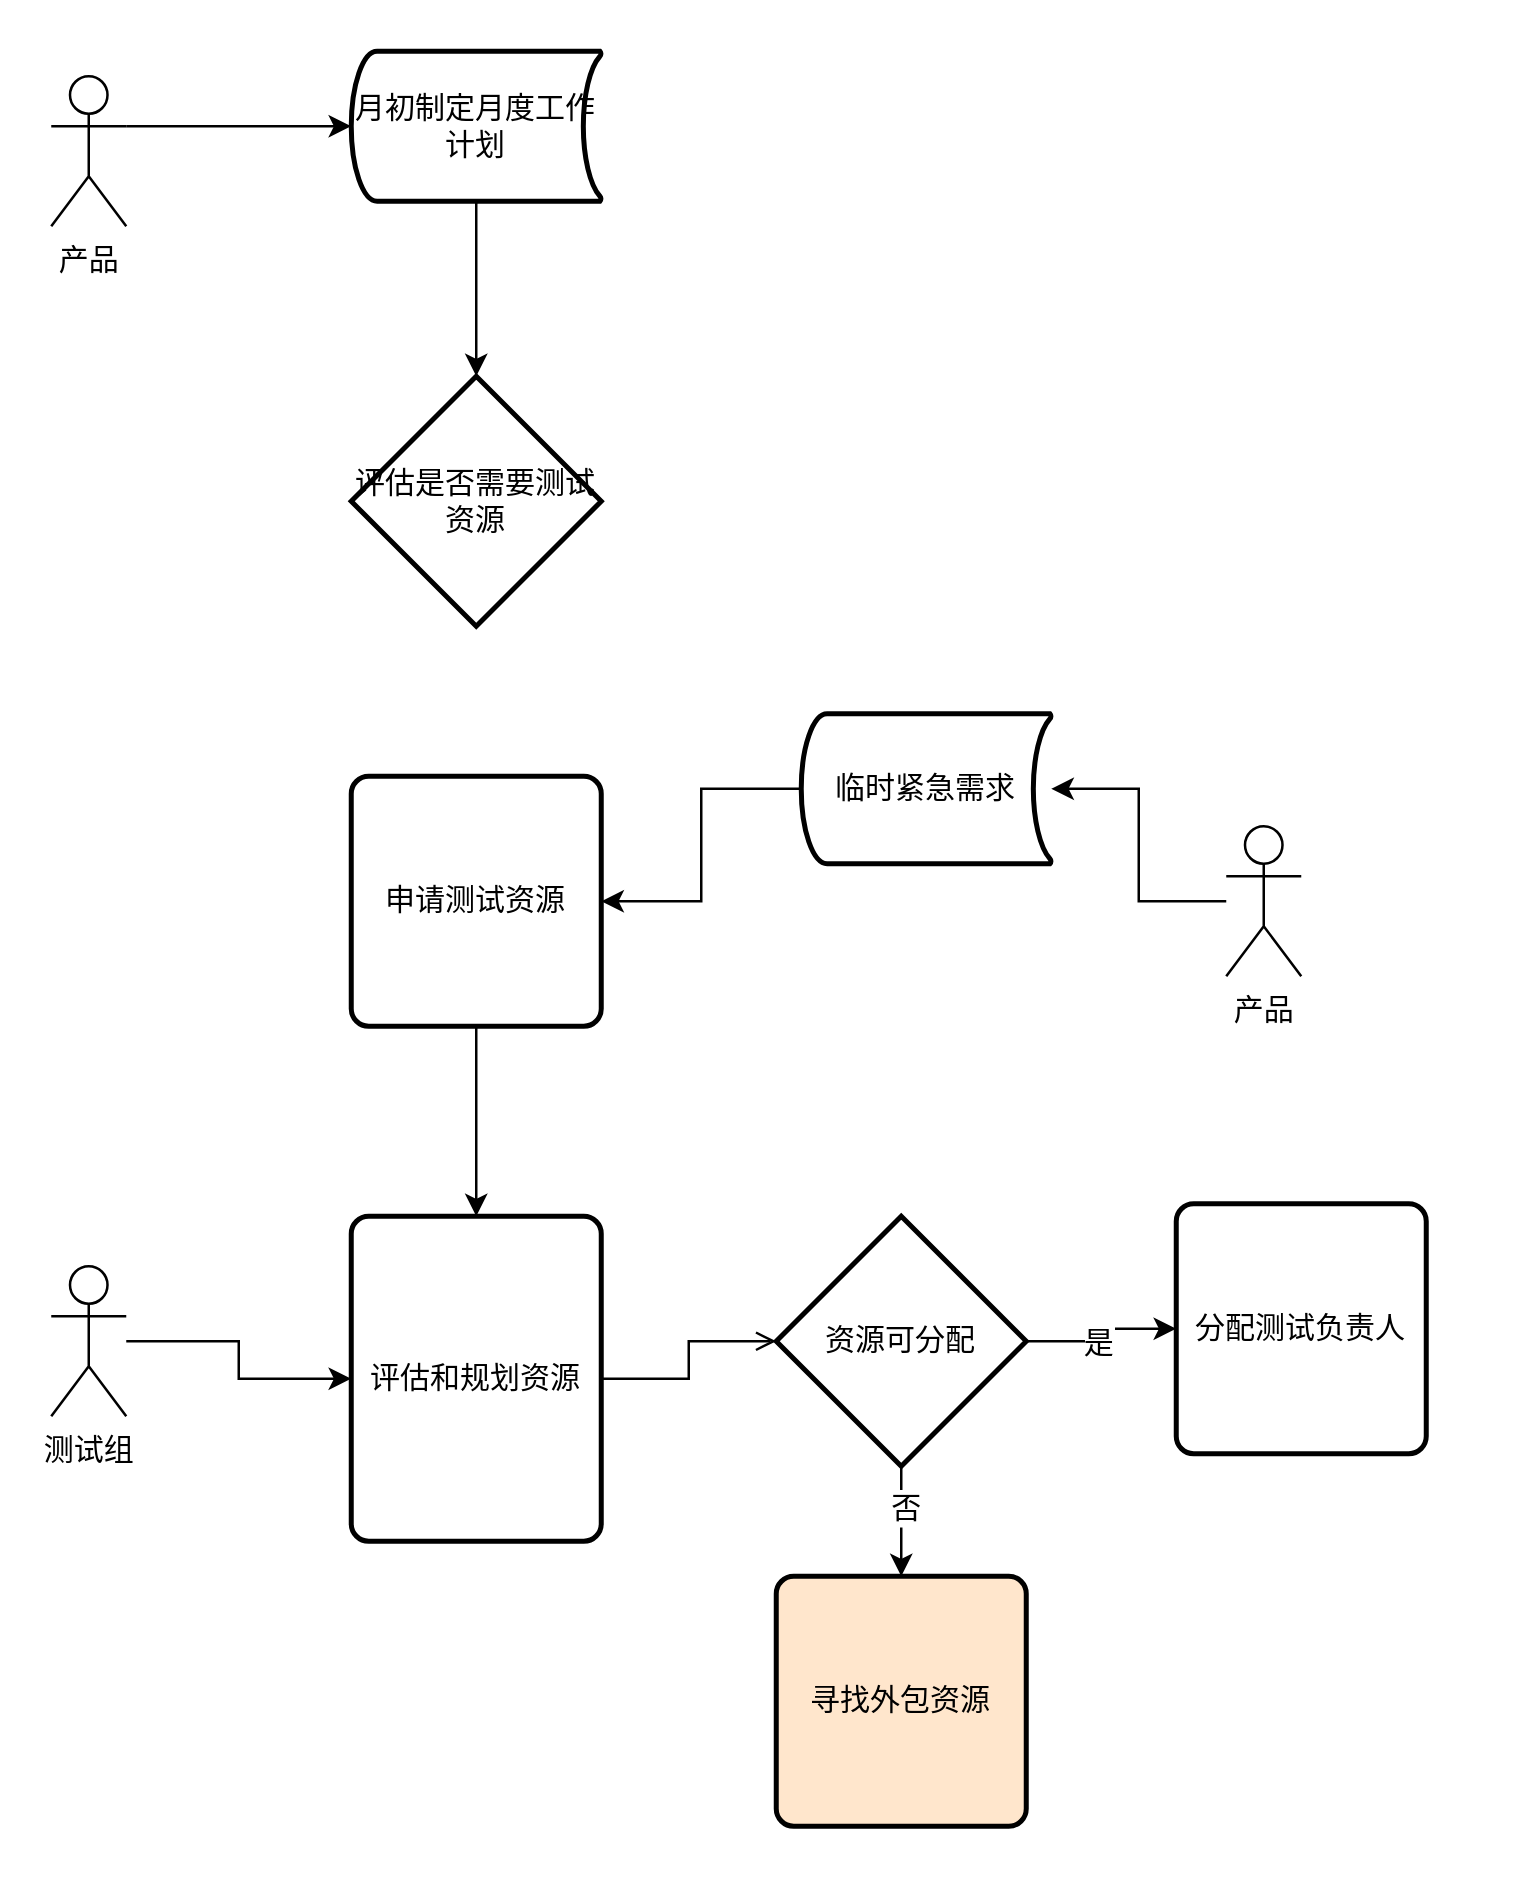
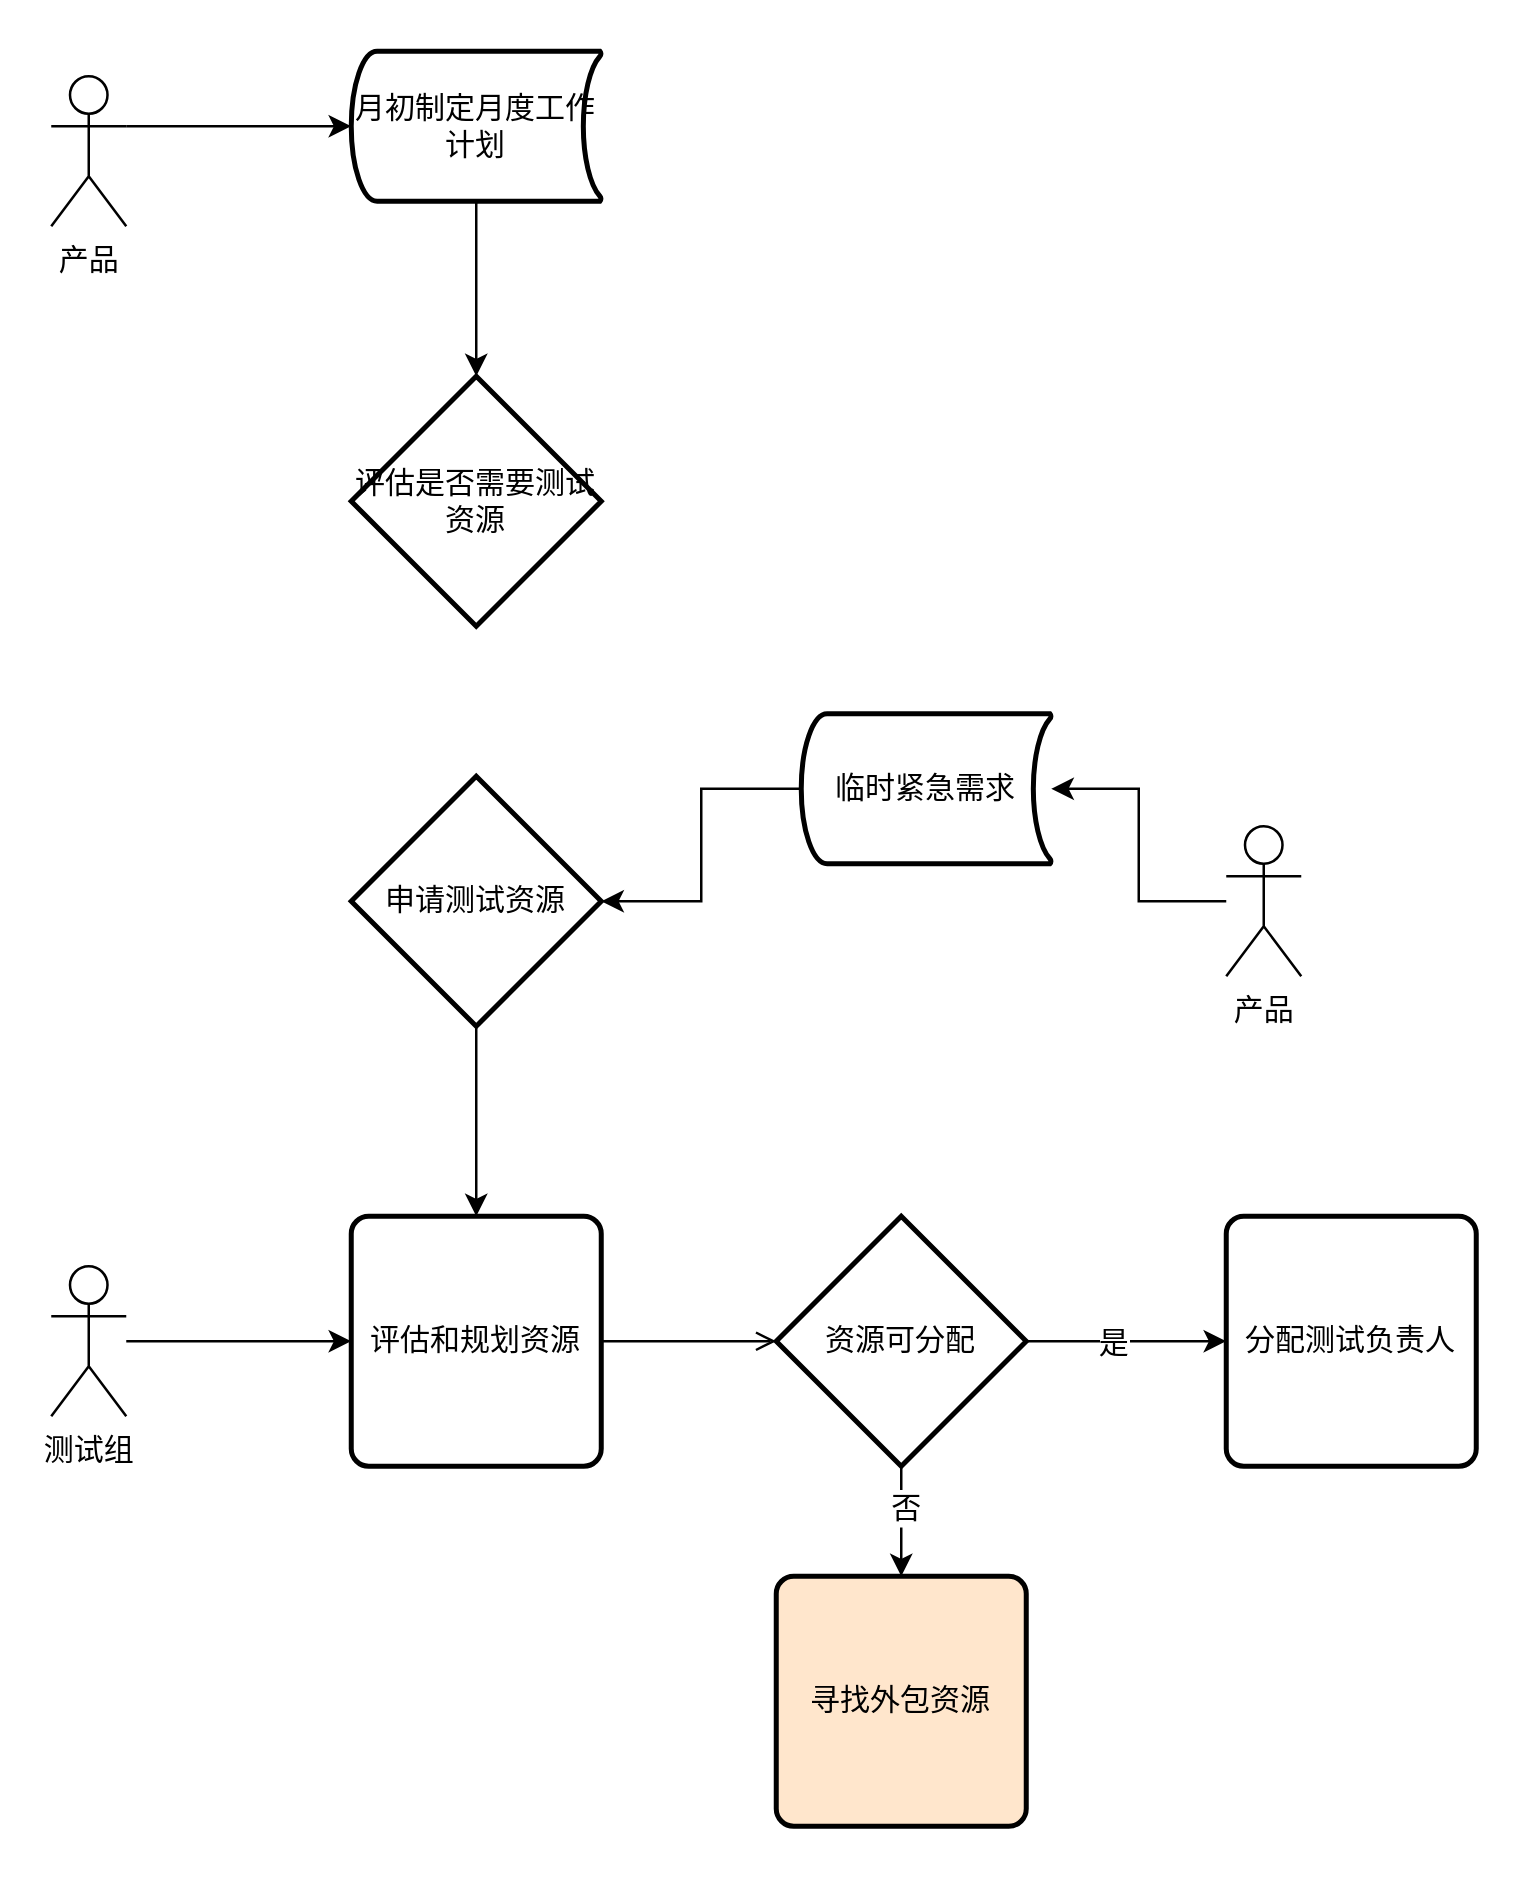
- <mxCell id="4" value="申请测试资源" style="rounded=1;whiteSpace=wrap;html=1;absoluteArcSize=1;arcSize=14;strokeWidth=2;" parent="1" vertex="1"><mxGeometry x="140" y="310" width="100" height="100" as="geometry" /></mxCell>
+ <mxCell id="4" value="申请测试资源" style="rhombus;whiteSpace=wrap;html=1;absoluteArcSize=1;arcSize=14;strokeWidth=2;" parent="1" vertex="1"><mxGeometry x="140" y="310" width="100" height="100" as="geometry" /></mxCell>
- <mxCell id="12" value="分配测试负责人" style="rounded=1;whiteSpace=wrap;html=1;absoluteArcSize=1;arcSize=14;strokeWidth=2;" parent="1" vertex="1"><mxGeometry x="470" y="481" width="100" height="100" as="geometry" /></mxCell>
+ <mxCell id="12" value="分配测试负责人" style="rounded=1;whiteSpace=wrap;html=1;absoluteArcSize=1;arcSize=14;strokeWidth=2;" parent="1" vertex="1"><mxGeometry x="490" y="486" width="100" height="100" as="geometry" /></mxCell>
- <mxCell id="6" value="评估和规划资源" style="rounded=1;whiteSpace=wrap;html=1;absoluteArcSize=1;arcSize=14;strokeWidth=2;" parent="1" vertex="1"><mxGeometry x="140" y="486" width="100" height="130" as="geometry" /></mxCell>
+ <mxCell id="6" value="评估和规划资源" style="rounded=1;whiteSpace=wrap;html=1;absoluteArcSize=1;arcSize=14;strokeWidth=2;" parent="1" vertex="1"><mxGeometry x="140" y="486" width="100" height="100" as="geometry" /></mxCell>
